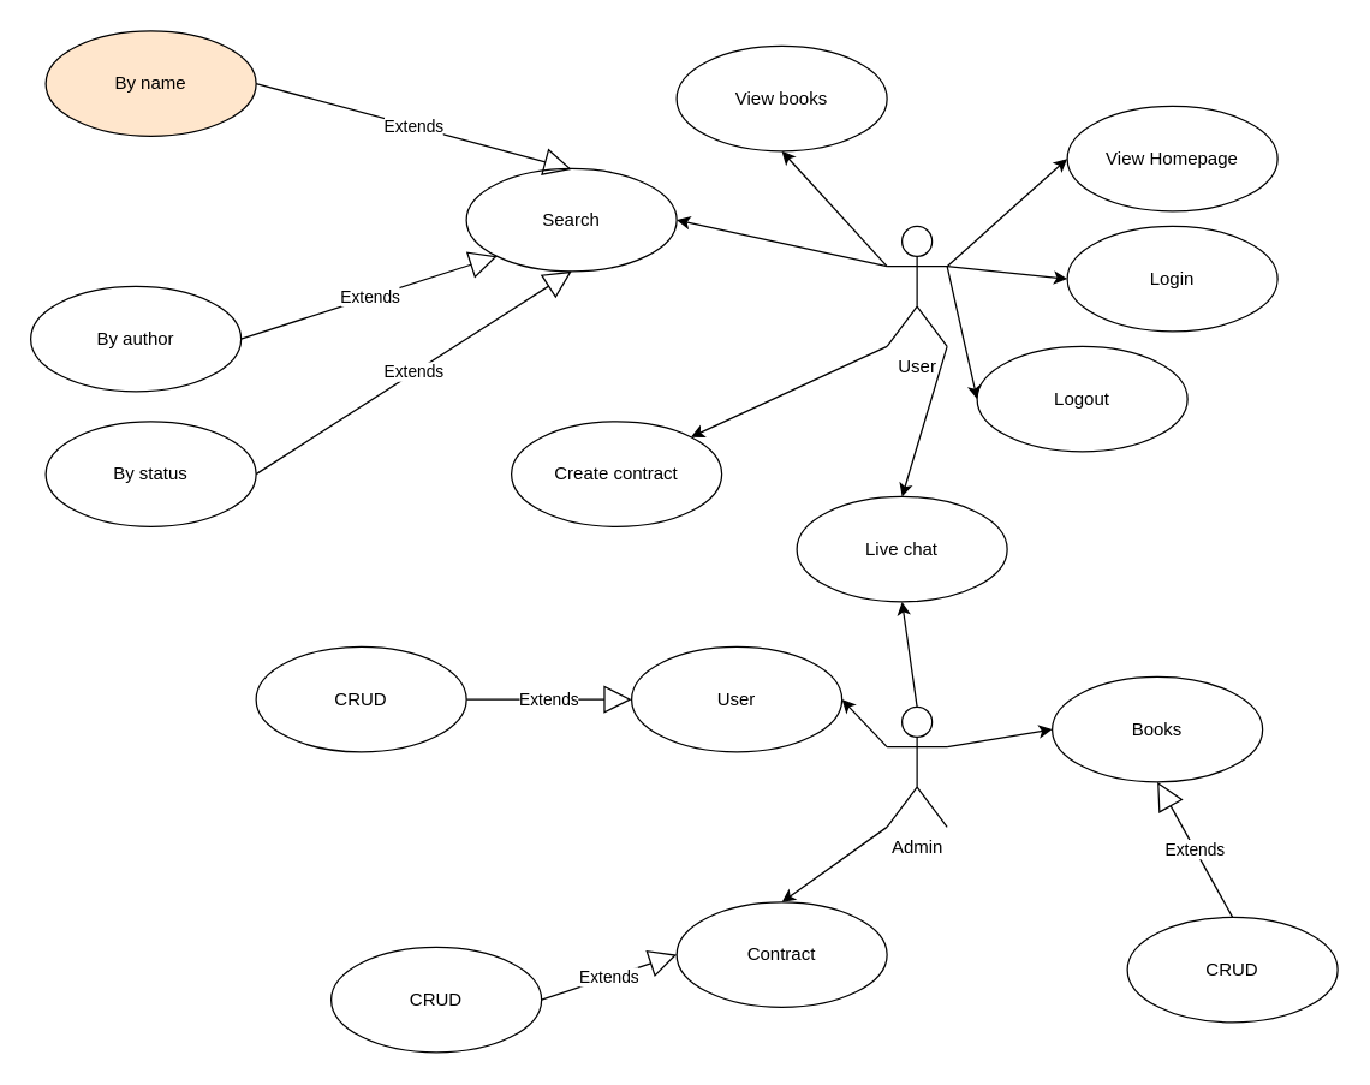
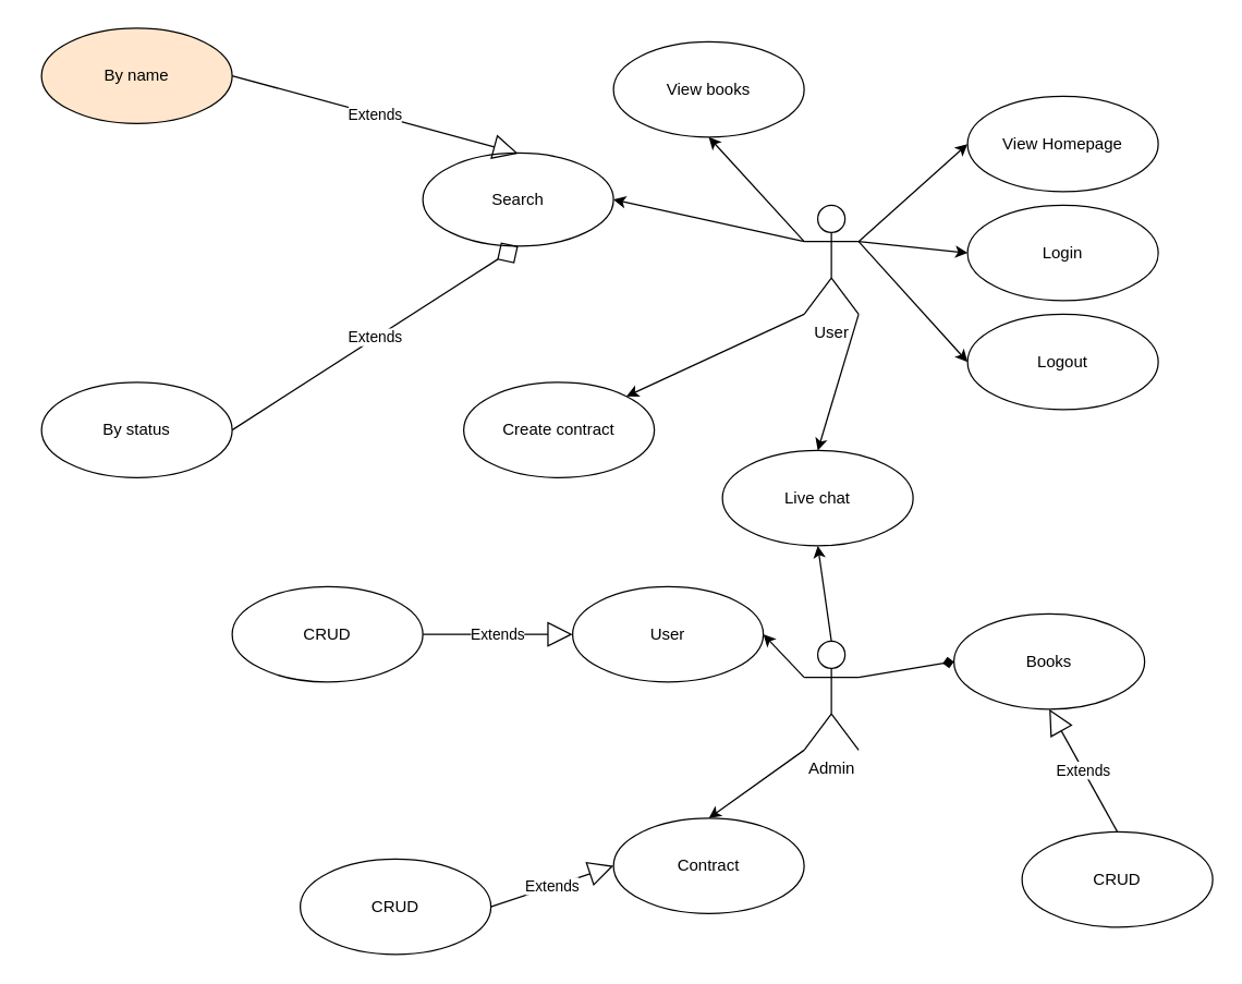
- <mxCell id="18" value="Extends" style="endArrow=block;endSize=16;endFill=0;html=1;entryX=0.5;entryY=1;entryDx=0;entryDy=0;exitX=1;exitY=0.5;exitDx=0;exitDy=0;" edge="1" parent="1" source="21" target="13"><mxGeometry width="160" relative="1" as="geometry"><mxPoint x="170" y="310" as="sourcePoint" /><mxPoint x="410" y="141.67" as="targetPoint" /></mxGeometry></mxCell>
+ <mxCell id="18" value="Extends" style="endArrow=diamond;endSize=16;endFill=0;html=1;entryX=0.5;entryY=1;entryDx=0;entryDy=0;exitX=1;exitY=0.5;exitDx=0;exitDy=0;" edge="1" parent="1" source="21" target="13"><mxGeometry width="160" relative="1" as="geometry"><mxPoint x="170" y="310" as="sourcePoint" /><mxPoint x="410" y="141.67" as="targetPoint" /></mxGeometry></mxCell>
- <mxCell id="17" value="Extends" style="endArrow=block;endSize=16;endFill=0;html=1;entryX=0;entryY=1;entryDx=0;entryDy=0;exitX=1;exitY=0.5;exitDx=0;exitDy=0;" edge="1" parent="1" source="20" target="13"><mxGeometry width="160" relative="1" as="geometry"><mxPoint x="160" y="220" as="sourcePoint" /><mxPoint x="400" y="131.67" as="targetPoint" /></mxGeometry></mxCell>
- <mxCell id="20" value="By author" style="ellipse;whiteSpace=wrap;html=1;" vertex="1" parent="1"><mxGeometry x="20" y="190" width="140" height="70" as="geometry" /></mxCell>
- <mxCell id="9" value="Logout" style="ellipse;whiteSpace=wrap;html=1;" vertex="1" parent="1"><mxGeometry x="650" y="230" width="140" height="70" as="geometry" /></mxCell>
+ <mxCell id="9" value="Logout" style="ellipse;whiteSpace=wrap;html=1;" vertex="1" parent="1"><mxGeometry x="710" y="230" width="140" height="70" as="geometry" /></mxCell>
- <mxCell id="36" value="" style="endArrow=classic;html=1;entryX=0;entryY=0.5;entryDx=0;entryDy=0;exitX=1;exitY=0.333;exitDx=0;exitDy=0;exitPerimeter=0;" edge="1" parent="1" source="3" target="35"><mxGeometry width="50" height="50" relative="1" as="geometry"><mxPoint x="600" y="506.667" as="sourcePoint" /><mxPoint x="570" y="475" as="targetPoint" /></mxGeometry></mxCell>
+ <mxCell id="36" value="" style="endArrow=diamond;html=1;entryX=0;entryY=0.5;entryDx=0;entryDy=0;exitX=1;exitY=0.333;exitDx=0;exitDy=0;exitPerimeter=0;" edge="1" parent="1" source="3" target="35"><mxGeometry width="50" height="50" relative="1" as="geometry"><mxPoint x="600" y="506.667" as="sourcePoint" /><mxPoint x="570" y="475" as="targetPoint" /></mxGeometry></mxCell>
